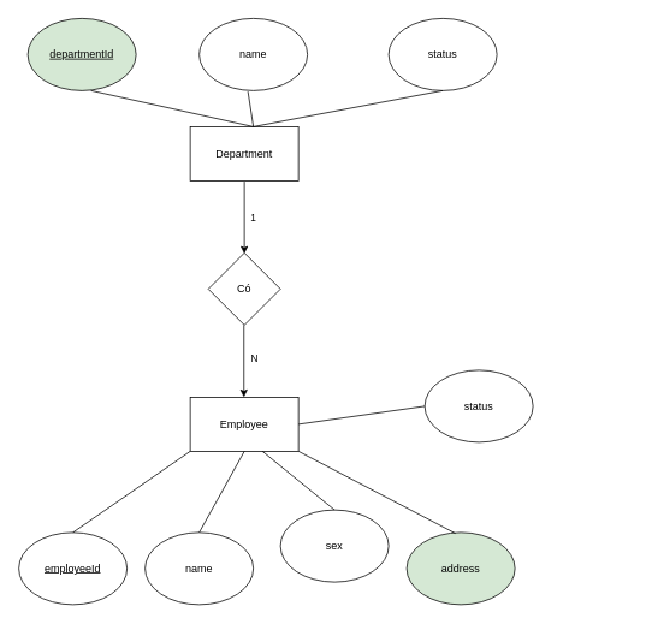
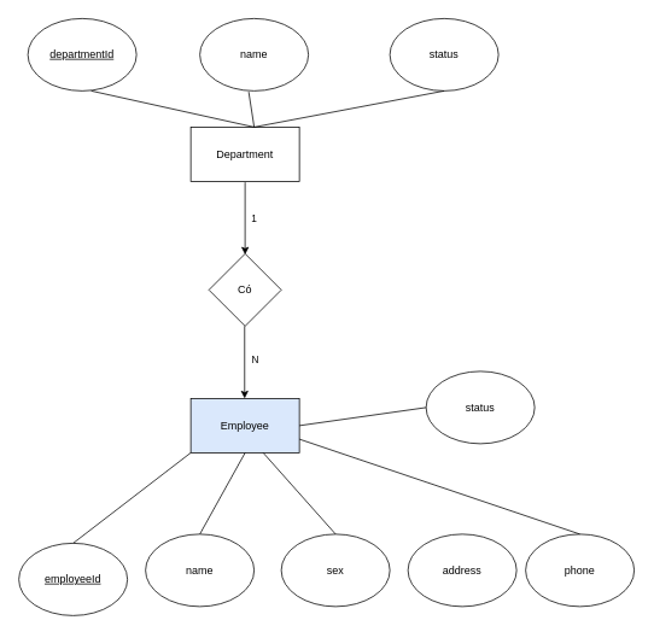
- <mxCell id="8" value="&lt;u&gt;departmentId&lt;/u&gt;" style="ellipse;whiteSpace=wrap;html=1;fillColor=#d5e8d4;" vertex="1" parent="1"><mxGeometry x="30" y="20" width="120" height="80" as="geometry" /></mxCell>
+ <mxCell id="8" value="&lt;u&gt;departmentId&lt;/u&gt;" style="ellipse;whiteSpace=wrap;html=1;" vertex="1" parent="1"><mxGeometry x="30" y="20" width="120" height="80" as="geometry" /></mxCell>
- <mxCell id="4" value="Employee" style="rounded=0;whiteSpace=wrap;html=1;" vertex="1" parent="1"><mxGeometry x="210" y="440" width="120" height="60" as="geometry" /></mxCell>
+ <mxCell id="4" value="Employee" style="rounded=0;whiteSpace=wrap;html=1;fillColor=#dae8fc;" vertex="1" parent="1"><mxGeometry x="210" y="440" width="120" height="60" as="geometry" /></mxCell>
+ <mxCell id="22" value="" style="endArrow=none;html=1;rounded=0;entryX=0.5;entryY=0;entryDx=0;entryDy=0;exitX=1;exitY=0.75;exitDx=0;exitDy=0;" edge="1" parent="1" source="4" target="17"><mxGeometry width="50" height="50" relative="1" as="geometry"><mxPoint x="710" y="500" as="sourcePoint" /><mxPoint x="580" y="590" as="targetPoint" /></mxGeometry></mxCell>
- <mxCell id="23" value="" style="endArrow=none;html=1;rounded=0;entryX=0.45;entryY=0.013;entryDx=0;entryDy=0;exitX=1;exitY=1;exitDx=0;exitDy=0;entryPerimeter=0;" edge="1" parent="1" source="4" target="16"><mxGeometry width="50" height="50" relative="1" as="geometry"><mxPoint x="560" y="540" as="sourcePoint" /><mxPoint x="430" y="630" as="targetPoint" /></mxGeometry></mxCell>
- <mxCell id="15" value="sex" style="ellipse;whiteSpace=wrap;html=1;" vertex="1" parent="1"><mxGeometry x="310" y="565" width="120" height="80" as="geometry" /></mxCell>
+ <mxCell id="15" value="sex" style="ellipse;whiteSpace=wrap;html=1;" vertex="1" parent="1"><mxGeometry x="310" y="590" width="120" height="80" as="geometry" /></mxCell>
- <mxCell id="13" value="&lt;u&gt;employeeId&lt;/u&gt;" style="ellipse;whiteSpace=wrap;html=1;" vertex="1" parent="1"><mxGeometry x="20" y="590" width="120" height="80" as="geometry" /></mxCell>
+ <mxCell id="13" value="&lt;u&gt;employeeId&lt;/u&gt;" style="ellipse;whiteSpace=wrap;html=1;" vertex="1" parent="1"><mxGeometry x="20" y="600" width="120" height="80" as="geometry" /></mxCell>
- <mxCell id="16" value="address" style="ellipse;whiteSpace=wrap;html=1;fillColor=#d5e8d4;" vertex="1" parent="1"><mxGeometry x="450" y="590" width="120" height="80" as="geometry" /></mxCell>
+ <mxCell id="16" value="address" style="ellipse;whiteSpace=wrap;html=1;" vertex="1" parent="1"><mxGeometry x="450" y="590" width="120" height="80" as="geometry" /></mxCell>
+ <mxCell id="17" value="phone" style="ellipse;whiteSpace=wrap;html=1;" vertex="1" parent="1"><mxGeometry x="580" y="590" width="120" height="80" as="geometry" /></mxCell>
